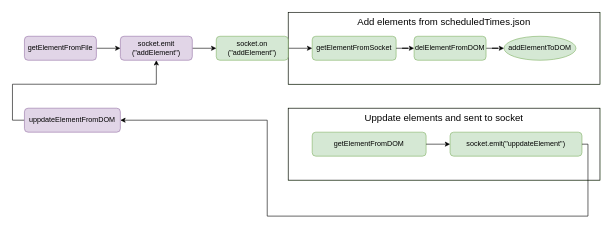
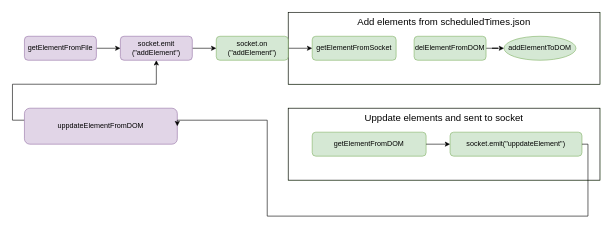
- <mxCell id="8" value="" style="edgeStyle=orthogonalEdgeStyle;rounded=0;orthogonalLoop=1;jettySize=auto;html=1;fontSize=16;" edge="1" parent="2" source="5" target="7"><mxGeometry relative="1" as="geometry" /></mxCell>
- <mxCell id="16" value="uppdateElementFromDOM" style="rounded=1;whiteSpace=wrap;html=1;treeFolding=0;treeMoving=0;resizeWidth=0;fillColor=#e1d5e7;strokeColor=#9673a6;" vertex="1" parent="1"><mxGeometry x="40" y="180" width="160" height="40" as="geometry" /></mxCell>
+ <mxCell id="16" value="uppdateElementFromDOM" style="rounded=1;whiteSpace=wrap;html=1;treeFolding=0;treeMoving=0;resizeWidth=0;fillColor=#e1d5e7;strokeColor=#9673a6;" vertex="1" parent="1"><mxGeometry x="40" y="180" width="255" height="60" as="geometry" /></mxCell>
